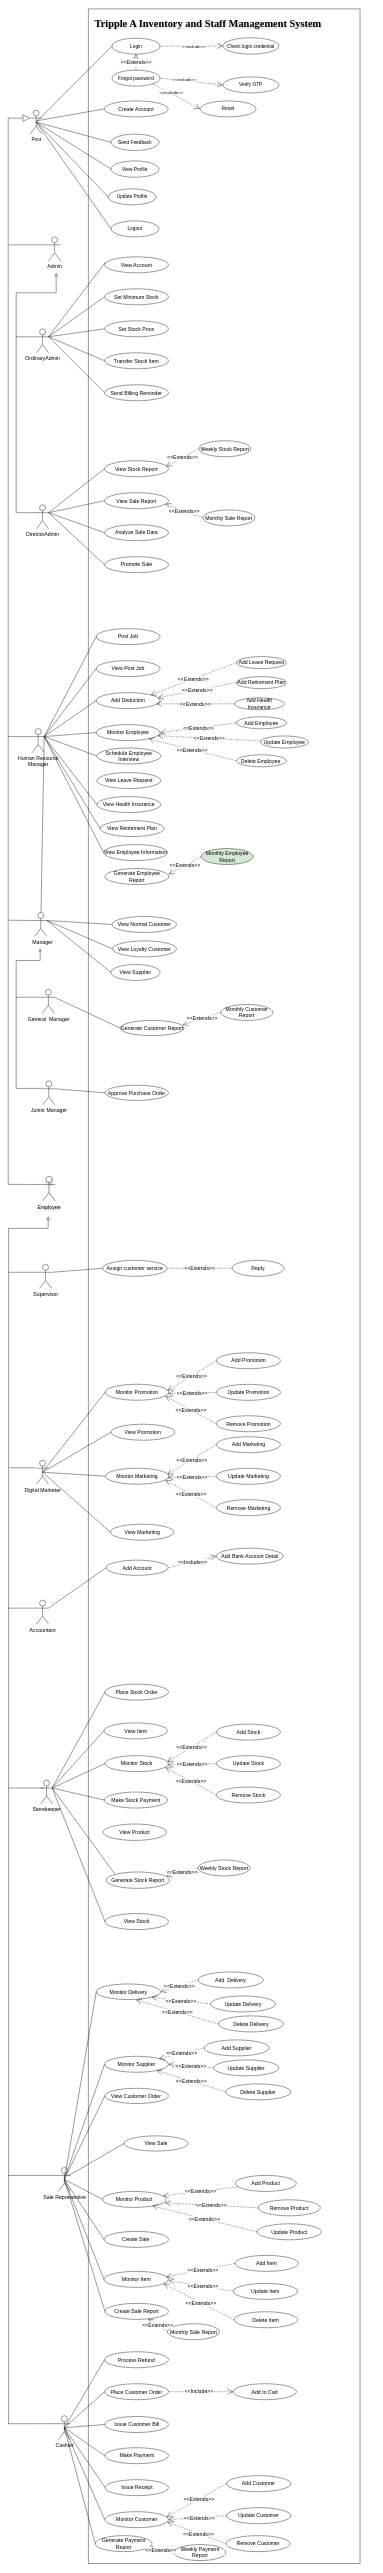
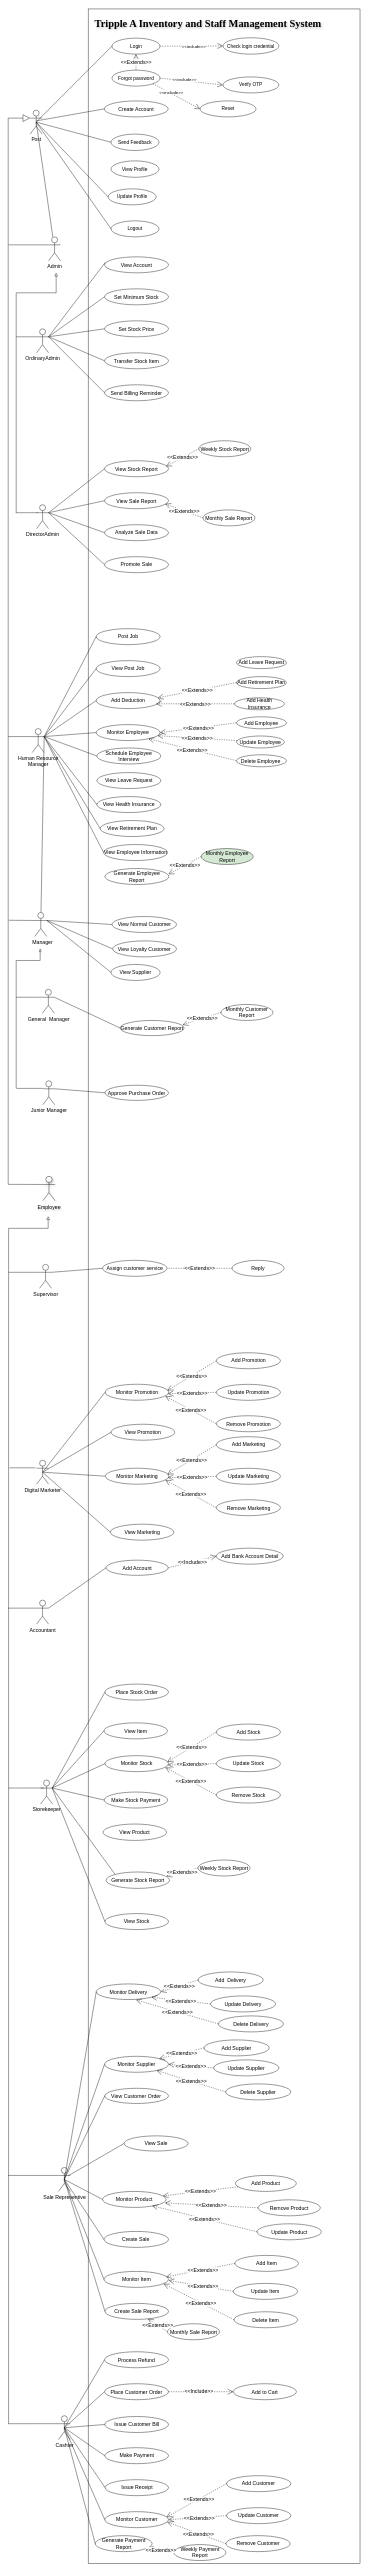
- <mxCell id="162" value="" style="endArrow=none;html=1;rounded=0;entryX=0;entryY=0.5;entryDx=0;entryDy=0;exitX=0.5;exitY=0.5;exitDx=0;exitDy=0;exitPerimeter=0;movable=1;resizable=1;rotatable=1;deletable=1;editable=1;locked=0;connectable=1;" parent="1" source="154" target="159" edge="1"><mxGeometry width="50" height="50" relative="1" as="geometry"><mxPoint x="70" y="197" as="sourcePoint" /><mxPoint x="230" y="302" as="targetPoint" /></mxGeometry></mxCell>
+ <mxCell id="162" value="" style="endArrow=none;html=1;rounded=0;exitX=0.5;exitY=0.5;exitDx=0;exitDy=0;exitPerimeter=0;movable=1;resizable=1;rotatable=1;deletable=1;editable=1;locked=0;connectable=1;" parent="1" source="154" target="133" edge="1"><mxGeometry width="50" height="50" relative="1" as="geometry"><mxPoint x="70" y="197" as="sourcePoint" /><mxPoint x="230" y="302" as="targetPoint" /></mxGeometry></mxCell>
- <mxCell id="222" value="&amp;lt;&amp;lt;Extends&amp;gt;&amp;gt;" style="endArrow=open;endSize=12;dashed=1;html=1;rounded=0;exitX=0;exitY=0.5;exitDx=0;exitDy=0;entryX=1;entryY=0;entryDx=0;entryDy=0;fontSize=13;" parent="1" source="13" target="12" edge="1"><mxGeometry width="160" relative="1" as="geometry"><mxPoint x="480" y="1700" as="sourcePoint" /><mxPoint x="352.709" y="1631.09" as="targetPoint" /></mxGeometry></mxCell>
- <mxCell id="19" value="Update Employee" style="ellipse;whiteSpace=wrap;html=1;fontSize=13;" parent="1" vertex="1"><mxGeometry x="651" y="1838.5" width="120" height="30" as="geometry" /></mxCell>
+ <mxCell id="19" value="Update Employee" style="ellipse;whiteSpace=wrap;html=1;fontSize=13;" parent="1" vertex="1"><mxGeometry x="591" y="1838.5" width="120" height="30" as="geometry" /></mxCell>
